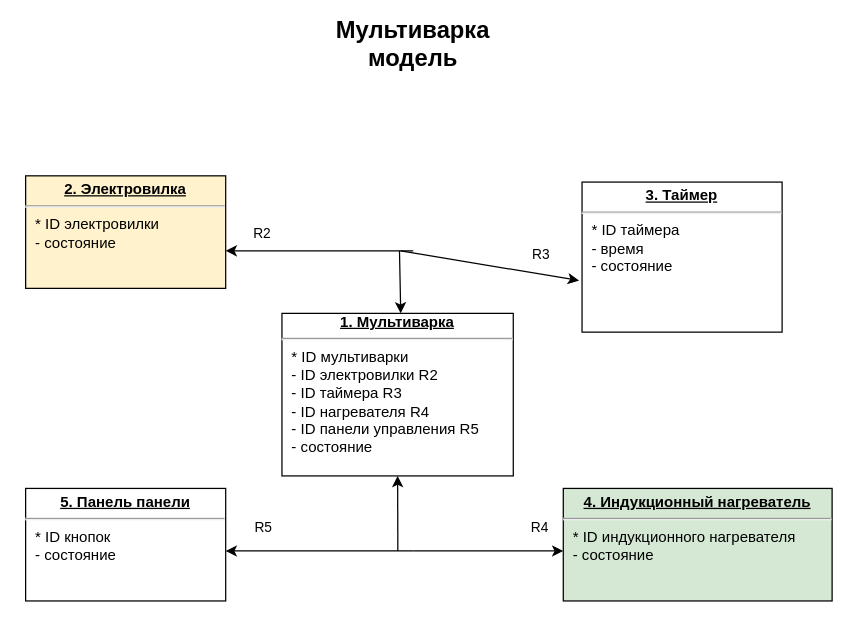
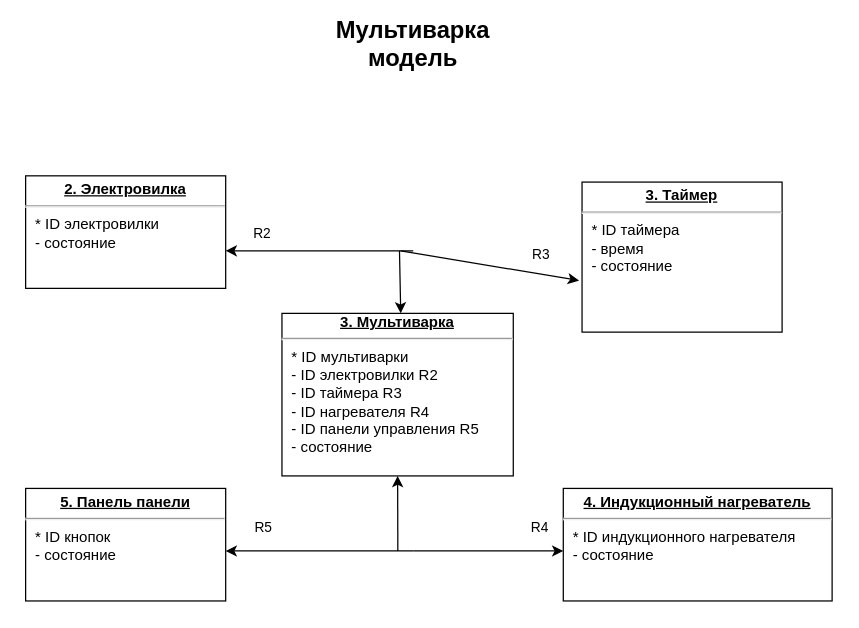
- <mxCell id="4" value="&lt;p style=&quot;margin: 0px ; margin-top: 4px ; text-align: center ; text-decoration: underline&quot;&gt;&lt;b&gt;2. Электровилка&lt;/b&gt;&lt;br&gt;&lt;/p&gt;&lt;hr&gt;&lt;p style=&quot;margin: 0px ; margin-left: 8px&quot;&gt;* ID электровилки&lt;br&gt;- состояние &lt;br&gt;&lt;br&gt;&lt;/p&gt;" style="verticalAlign=top;align=left;overflow=fill;fontSize=12;fontFamily=Helvetica;html=1;fillColor=#fff2cc;" parent="1" vertex="1"><mxGeometry x="20" y="140" width="160" height="90" as="geometry" /></mxCell>
+ <mxCell id="4" value="&lt;p style=&quot;margin: 0px ; margin-top: 4px ; text-align: center ; text-decoration: underline&quot;&gt;&lt;b&gt;2. Электровилка&lt;/b&gt;&lt;br&gt;&lt;/p&gt;&lt;hr&gt;&lt;p style=&quot;margin: 0px ; margin-left: 8px&quot;&gt;* ID электровилки&lt;br&gt;- состояние &lt;br&gt;&lt;br&gt;&lt;/p&gt;" style="verticalAlign=top;align=left;overflow=fill;fontSize=12;fontFamily=Helvetica;html=1;" parent="1" vertex="1"><mxGeometry x="20" y="140" width="160" height="90" as="geometry" /></mxCell>
- <mxCell id="2" value="&lt;div style=&quot;text-align: center;&quot;&gt;&lt;u style=&quot;background-color: initial;&quot;&gt;&lt;b&gt;1. Мультиварка&lt;/b&gt;&lt;/u&gt;&lt;/div&gt;&lt;hr&gt;&lt;p style=&quot;margin: 0px ; margin-left: 8px&quot;&gt;* ID мультиварки&lt;br&gt;- ID электровилки R2&lt;br&gt;- ID таймера R3&lt;br&gt;- ID нагревателя R4&lt;br&gt;- ID панели управления R5&lt;br&gt;- состояние&lt;br&gt;&lt;/p&gt;&lt;p style=&quot;margin: 0px ; margin-left: 8px&quot;&gt;&lt;br&gt;&lt;/p&gt;" style="verticalAlign=top;align=left;overflow=fill;fontSize=12;fontFamily=Helvetica;html=1;" parent="1" vertex="1"><mxGeometry x="225" y="250" width="185" height="130" as="geometry" /></mxCell>
+ <mxCell id="2" value="&lt;div style=&quot;text-align: center;&quot;&gt;&lt;u style=&quot;background-color: initial;&quot;&gt;&lt;b&gt;3. Мультиварка&lt;/b&gt;&lt;/u&gt;&lt;/div&gt;&lt;hr&gt;&lt;p style=&quot;margin: 0px ; margin-left: 8px&quot;&gt;* ID мультиварки&lt;br&gt;- ID электровилки R2&lt;br&gt;- ID таймера R3&lt;br&gt;- ID нагревателя R4&lt;br&gt;- ID панели управления R5&lt;br&gt;- состояние&lt;br&gt;&lt;/p&gt;&lt;p style=&quot;margin: 0px ; margin-left: 8px&quot;&gt;&lt;br&gt;&lt;/p&gt;" style="verticalAlign=top;align=left;overflow=fill;fontSize=12;fontFamily=Helvetica;html=1;" parent="1" vertex="1"><mxGeometry x="225" y="250" width="185" height="130" as="geometry" /></mxCell>
- <mxCell id="6" value="&lt;p style=&quot;margin: 0px ; margin-top: 4px ; text-align: center ; text-decoration: underline&quot;&gt;&lt;b&gt;4. Индукционный нагреватель&lt;/b&gt;&lt;br&gt;&lt;/p&gt;&lt;hr&gt;&lt;p style=&quot;margin: 0px ; margin-left: 8px&quot;&gt;* ID индукционного нагревателя&lt;br&gt;- состояние&lt;br&gt;&lt;/p&gt;" style="verticalAlign=top;align=left;overflow=fill;fontSize=12;fontFamily=Helvetica;html=1;fillColor=#d5e8d4;" parent="1" vertex="1"><mxGeometry x="450" y="390" width="215" height="90" as="geometry" /></mxCell>
+ <mxCell id="6" value="&lt;p style=&quot;margin: 0px ; margin-top: 4px ; text-align: center ; text-decoration: underline&quot;&gt;&lt;b&gt;4. Индукционный нагреватель&lt;/b&gt;&lt;br&gt;&lt;/p&gt;&lt;hr&gt;&lt;p style=&quot;margin: 0px ; margin-left: 8px&quot;&gt;* ID индукционного нагревателя&lt;br&gt;- состояние&lt;br&gt;&lt;/p&gt;" style="verticalAlign=top;align=left;overflow=fill;fontSize=12;fontFamily=Helvetica;html=1;" parent="1" vertex="1"><mxGeometry x="450" y="390" width="215" height="90" as="geometry" /></mxCell>
